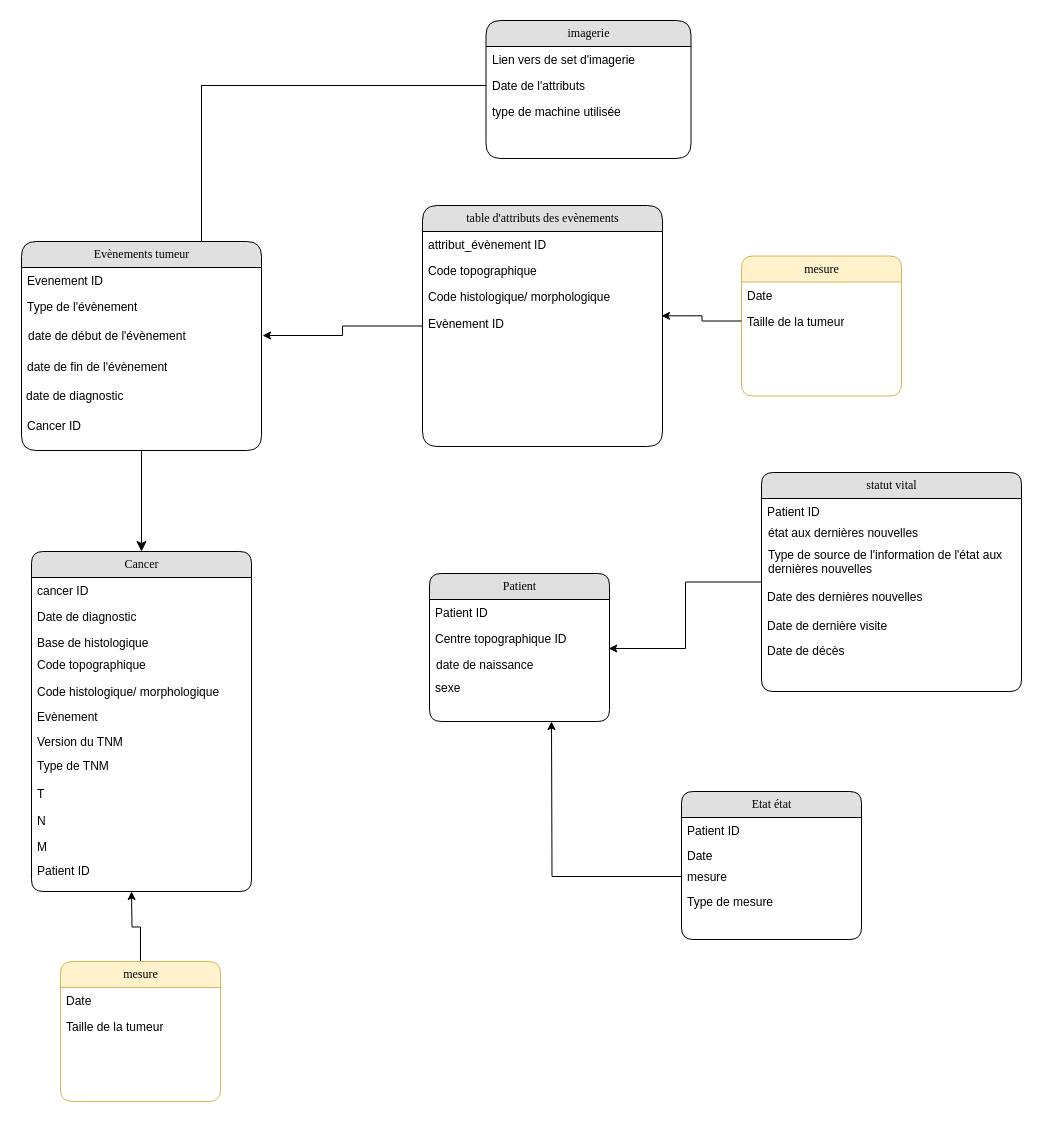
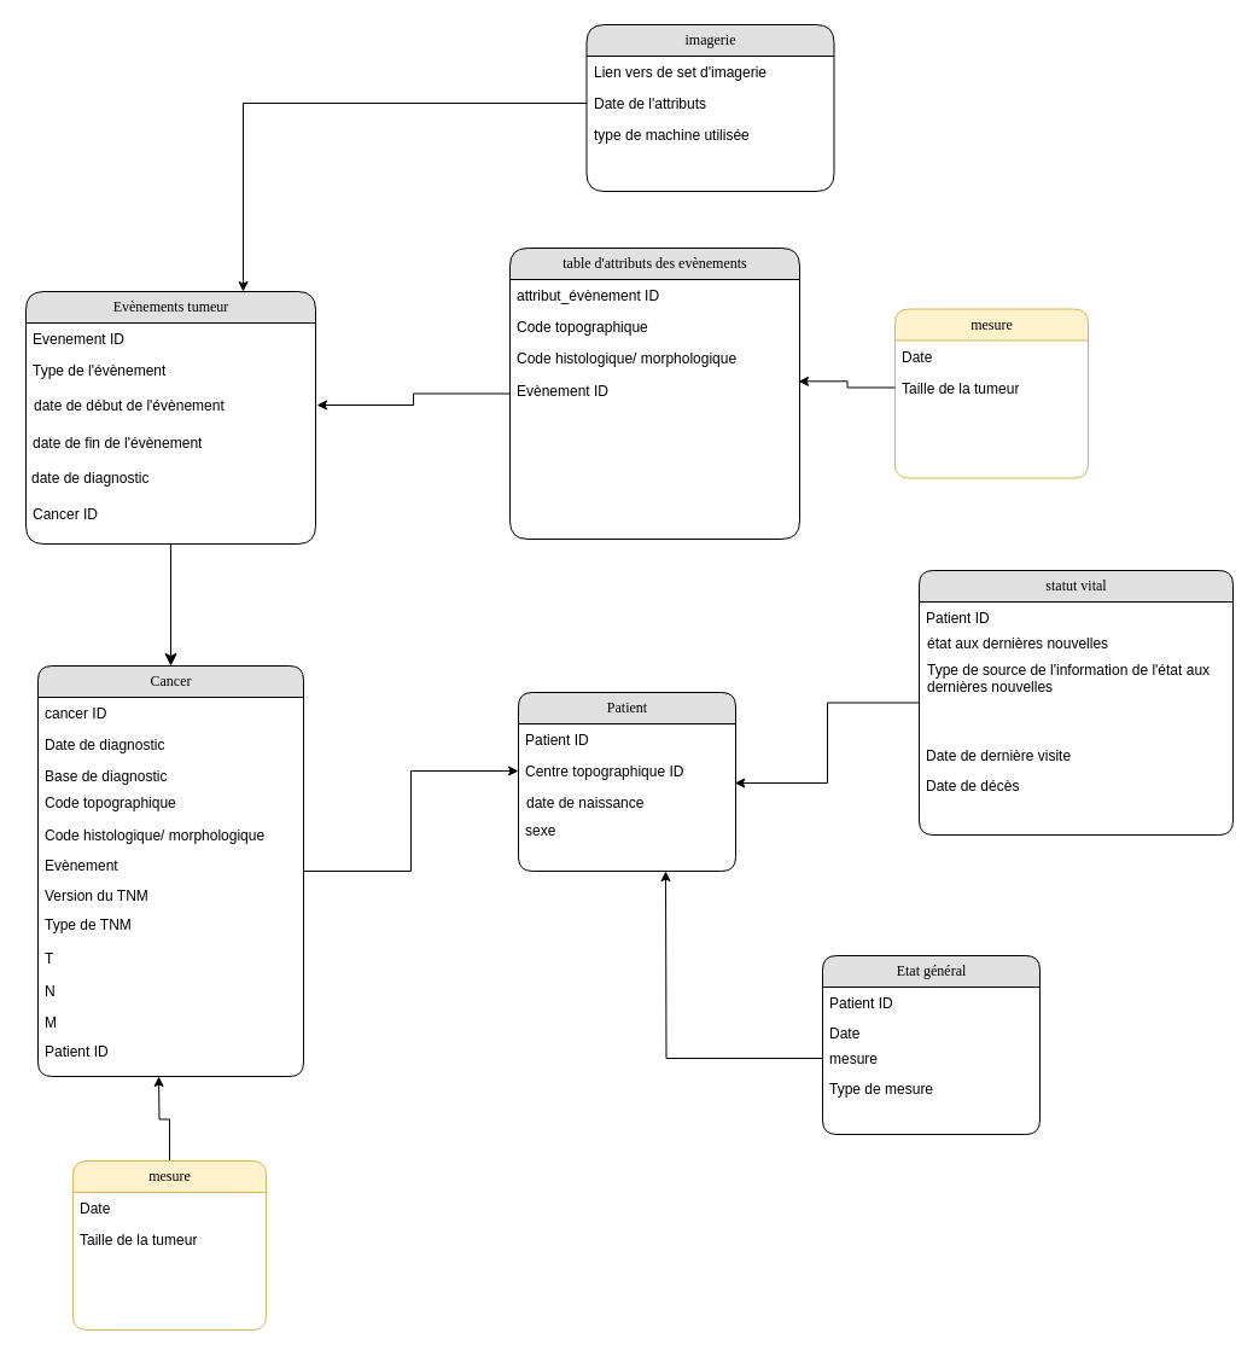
- <mxCell id="47" style="edgeStyle=orthogonalEdgeStyle;rounded=0;orthogonalLoop=1;jettySize=auto;html=1;entryX=0.75;entryY=0;entryDx=0;entryDy=0;endArrow=none;" edge="1" parent="1" source="45" target="2"><mxGeometry relative="1" as="geometry" /></mxCell>
+ <mxCell id="47" style="edgeStyle=orthogonalEdgeStyle;rounded=0;orthogonalLoop=1;jettySize=auto;html=1;entryX=0.75;entryY=0;entryDx=0;entryDy=0;" edge="1" parent="1" source="45" target="2"><mxGeometry relative="1" as="geometry" /></mxCell>
- <mxCell id="21" value="Date des dernières nouvelles" style="text;html=1;strokeColor=none;fillColor=none;spacingLeft=4;spacingRight=4;whiteSpace=wrap;overflow=hidden;rotatable=0;points=[[0,0.5],[1,0.5]];portConstraint=eastwest;" parent="1" vertex="1"><mxGeometry x="761" y="583" width="180" height="26" as="geometry" /></mxCell>
- <mxCell id="9" value="Base de histologique" style="text;html=1;strokeColor=none;fillColor=none;spacingLeft=4;spacingRight=4;whiteSpace=wrap;overflow=hidden;rotatable=0;points=[[0,0.5],[1,0.5]];portConstraint=eastwest;" parent="6" vertex="1"><mxGeometry y="78" width="220" height="26" as="geometry" /></mxCell>
+ <mxCell id="9" value="Base de diagnostic" style="text;html=1;strokeColor=none;fillColor=none;spacingLeft=4;spacingRight=4;whiteSpace=wrap;overflow=hidden;rotatable=0;points=[[0,0.5],[1,0.5]];portConstraint=eastwest;" parent="6" vertex="1"><mxGeometry y="78" width="220" height="26" as="geometry" /></mxCell>
+ <mxCell id="5" style="edgeStyle=orthogonalEdgeStyle;rounded=0;orthogonalLoop=1;jettySize=auto;html=1;entryX=0;entryY=0.5;entryDx=0;entryDy=0;" parent="1" source="6" target="12" edge="1"><mxGeometry relative="1" as="geometry" /></mxCell>
- <mxCell id="48" value="Etat état" style="swimlane;html=1;fontStyle=0;childLayout=stackLayout;horizontal=1;startSize=26;fillColor=#e0e0e0;horizontalStack=0;resizeParent=1;resizeLast=0;collapsible=1;marginBottom=0;swimlaneFillColor=#ffffff;align=center;rounded=1;shadow=0;comic=0;labelBackgroundColor=none;strokeWidth=1;fontFamily=Verdana;fontSize=12" vertex="1" parent="1"><mxGeometry x="681" y="791" width="180" height="148" as="geometry" /></mxCell>
+ <mxCell id="48" value="Etat général" style="swimlane;html=1;fontStyle=0;childLayout=stackLayout;horizontal=1;startSize=26;fillColor=#e0e0e0;horizontalStack=0;resizeParent=1;resizeLast=0;collapsible=1;marginBottom=0;swimlaneFillColor=#ffffff;align=center;rounded=1;shadow=0;comic=0;labelBackgroundColor=none;strokeWidth=1;fontFamily=Verdana;fontSize=12" vertex="1" parent="1"><mxGeometry x="681" y="791" width="180" height="148" as="geometry" /></mxCell>
